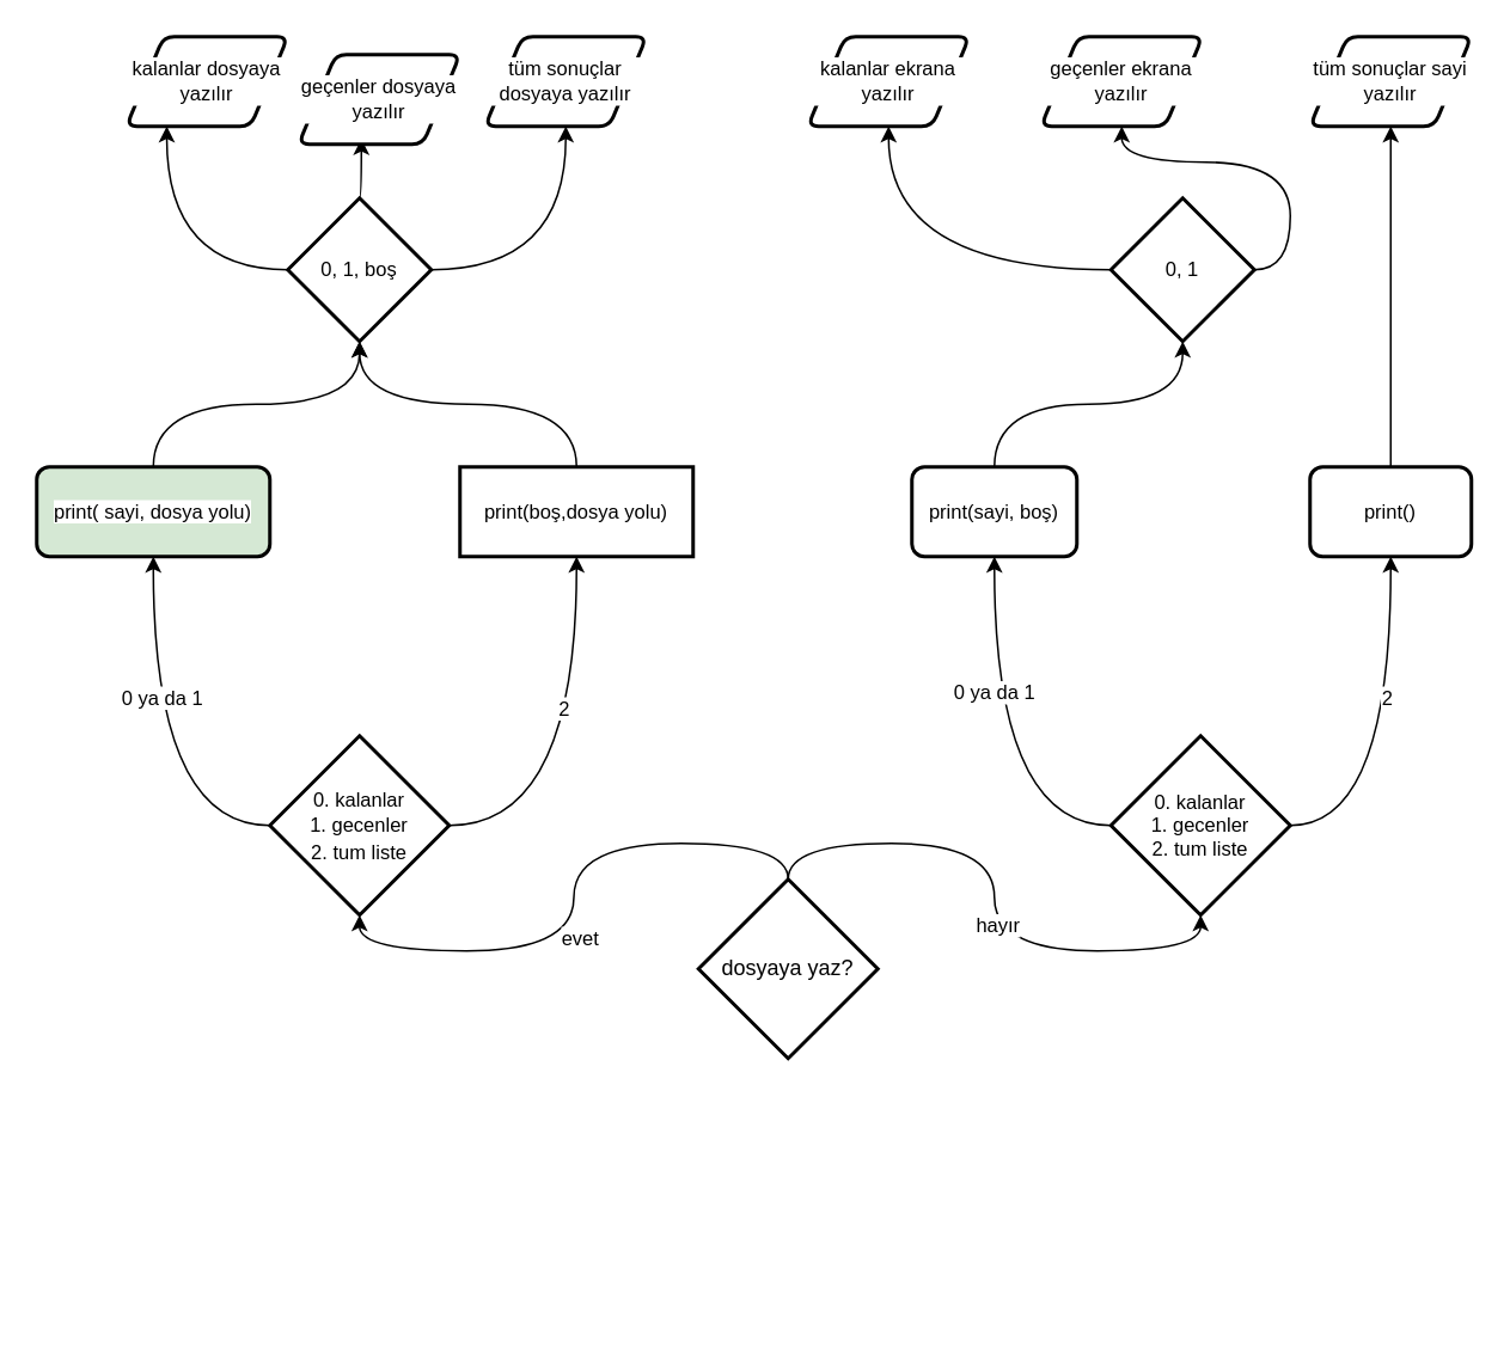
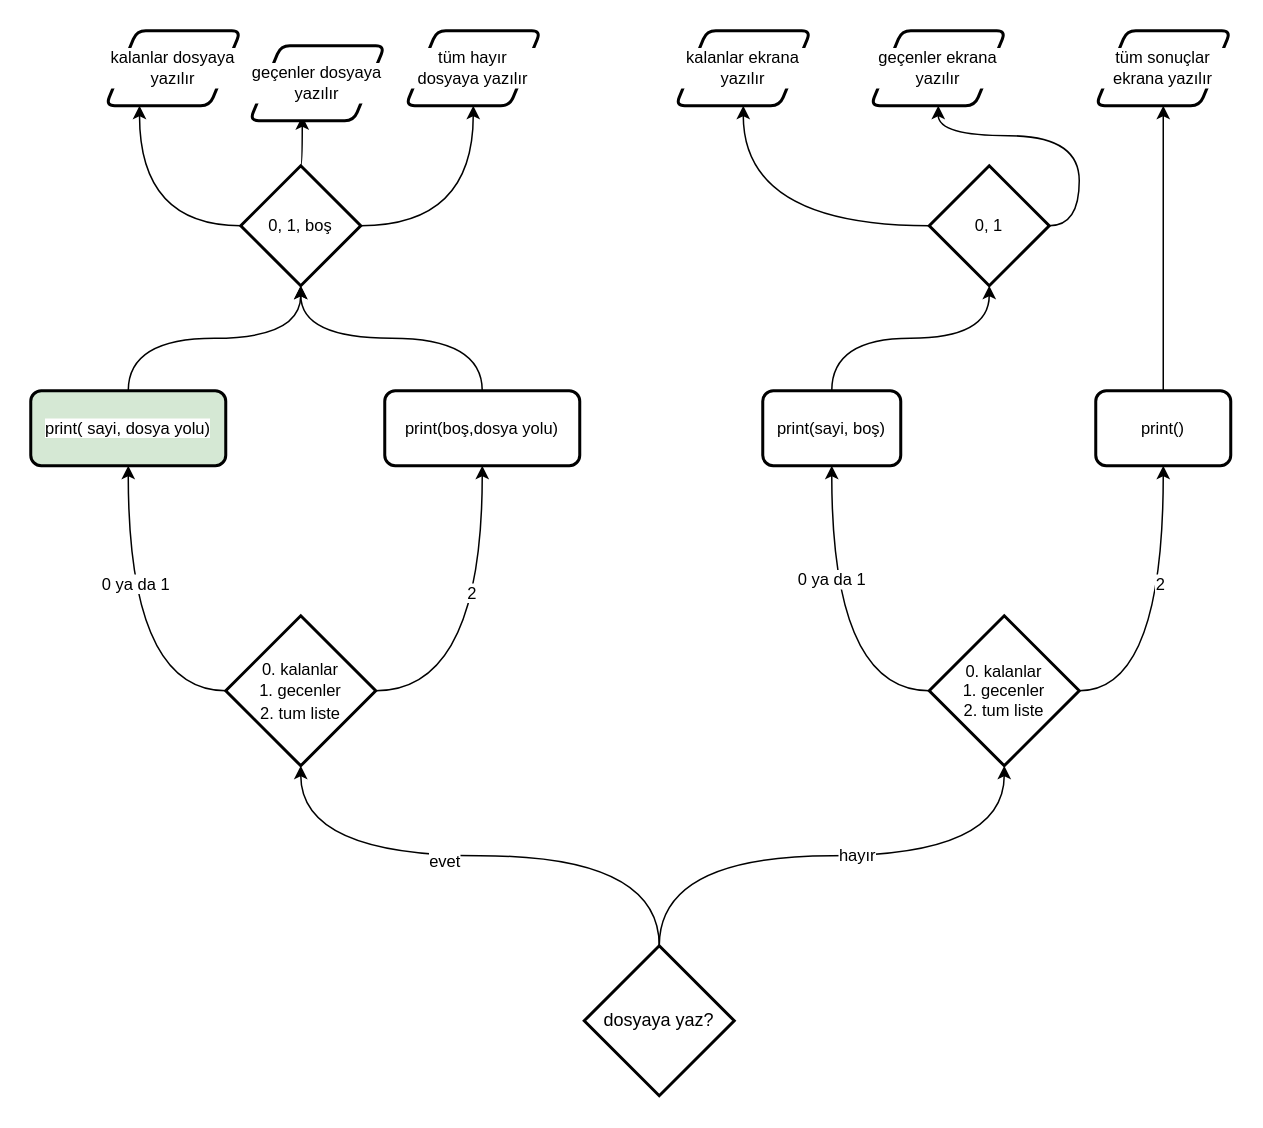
- <mxCell id="27" value="tüm sonuçlar dosyaya yazılır" style="shape=parallelogram;html=1;strokeWidth=2;perimeter=parallelogramPerimeter;whiteSpace=wrap;rounded=1;arcSize=12;size=0.23;fontFamily=Helvetica;fontSize=11;fontColor=default;labelBackgroundColor=default;" vertex="1" parent="1"><mxGeometry x="270" y="20" width="90" height="50" as="geometry" /></mxCell>
+ <mxCell id="27" value="tüm hayır dosyaya yazılır" style="shape=parallelogram;html=1;strokeWidth=2;perimeter=parallelogramPerimeter;whiteSpace=wrap;rounded=1;arcSize=12;size=0.23;fontFamily=Helvetica;fontSize=11;fontColor=default;labelBackgroundColor=default;" vertex="1" parent="1"><mxGeometry x="270" y="20" width="90" height="50" as="geometry" /></mxCell>
- <mxCell id="31" value="tüm sonuçlar sayi yazılır" style="shape=parallelogram;html=1;strokeWidth=2;perimeter=parallelogramPerimeter;whiteSpace=wrap;rounded=1;arcSize=12;size=0.23;fontFamily=Helvetica;fontSize=11;fontColor=default;labelBackgroundColor=default;" vertex="1" parent="1"><mxGeometry x="730" y="20" width="90" height="50" as="geometry" /></mxCell>
+ <mxCell id="31" value="tüm sonuçlar ekrana yazılır" style="shape=parallelogram;html=1;strokeWidth=2;perimeter=parallelogramPerimeter;whiteSpace=wrap;rounded=1;arcSize=12;size=0.23;fontFamily=Helvetica;fontSize=11;fontColor=default;labelBackgroundColor=default;" vertex="1" parent="1"><mxGeometry x="730" y="20" width="90" height="50" as="geometry" /></mxCell>
- <mxCell id="18" value="print(boş,dosya yolu)" style="whiteSpace=wrap;html=1;absoluteArcSize=1;arcSize=14;strokeWidth=2;fontFamily=Helvetica;fontSize=11;fontColor=default;labelBackgroundColor=default;rounded=0;" vertex="1" parent="1"><mxGeometry x="256" y="260" width="130" height="50" as="geometry" /></mxCell>
+ <mxCell id="18" value="print(boş,dosya yolu)" style="rounded=1;whiteSpace=wrap;html=1;absoluteArcSize=1;arcSize=14;strokeWidth=2;fontFamily=Helvetica;fontSize=11;fontColor=default;labelBackgroundColor=default;" vertex="1" parent="1"><mxGeometry x="256" y="260" width="130" height="50" as="geometry" /></mxCell>
- <mxCell id="2" value="dosyaya yaz?" style="strokeWidth=2;html=1;shape=mxgraph.flowchart.decision;whiteSpace=wrap;" vertex="1" parent="1"><mxGeometry x="389" y="490" width="100" height="100" as="geometry" /></mxCell>
+ <mxCell id="2" value="dosyaya yaz?" style="strokeWidth=2;html=1;shape=mxgraph.flowchart.decision;whiteSpace=wrap;" vertex="1" parent="1"><mxGeometry x="389" y="630" width="100" height="100" as="geometry" /></mxCell>
